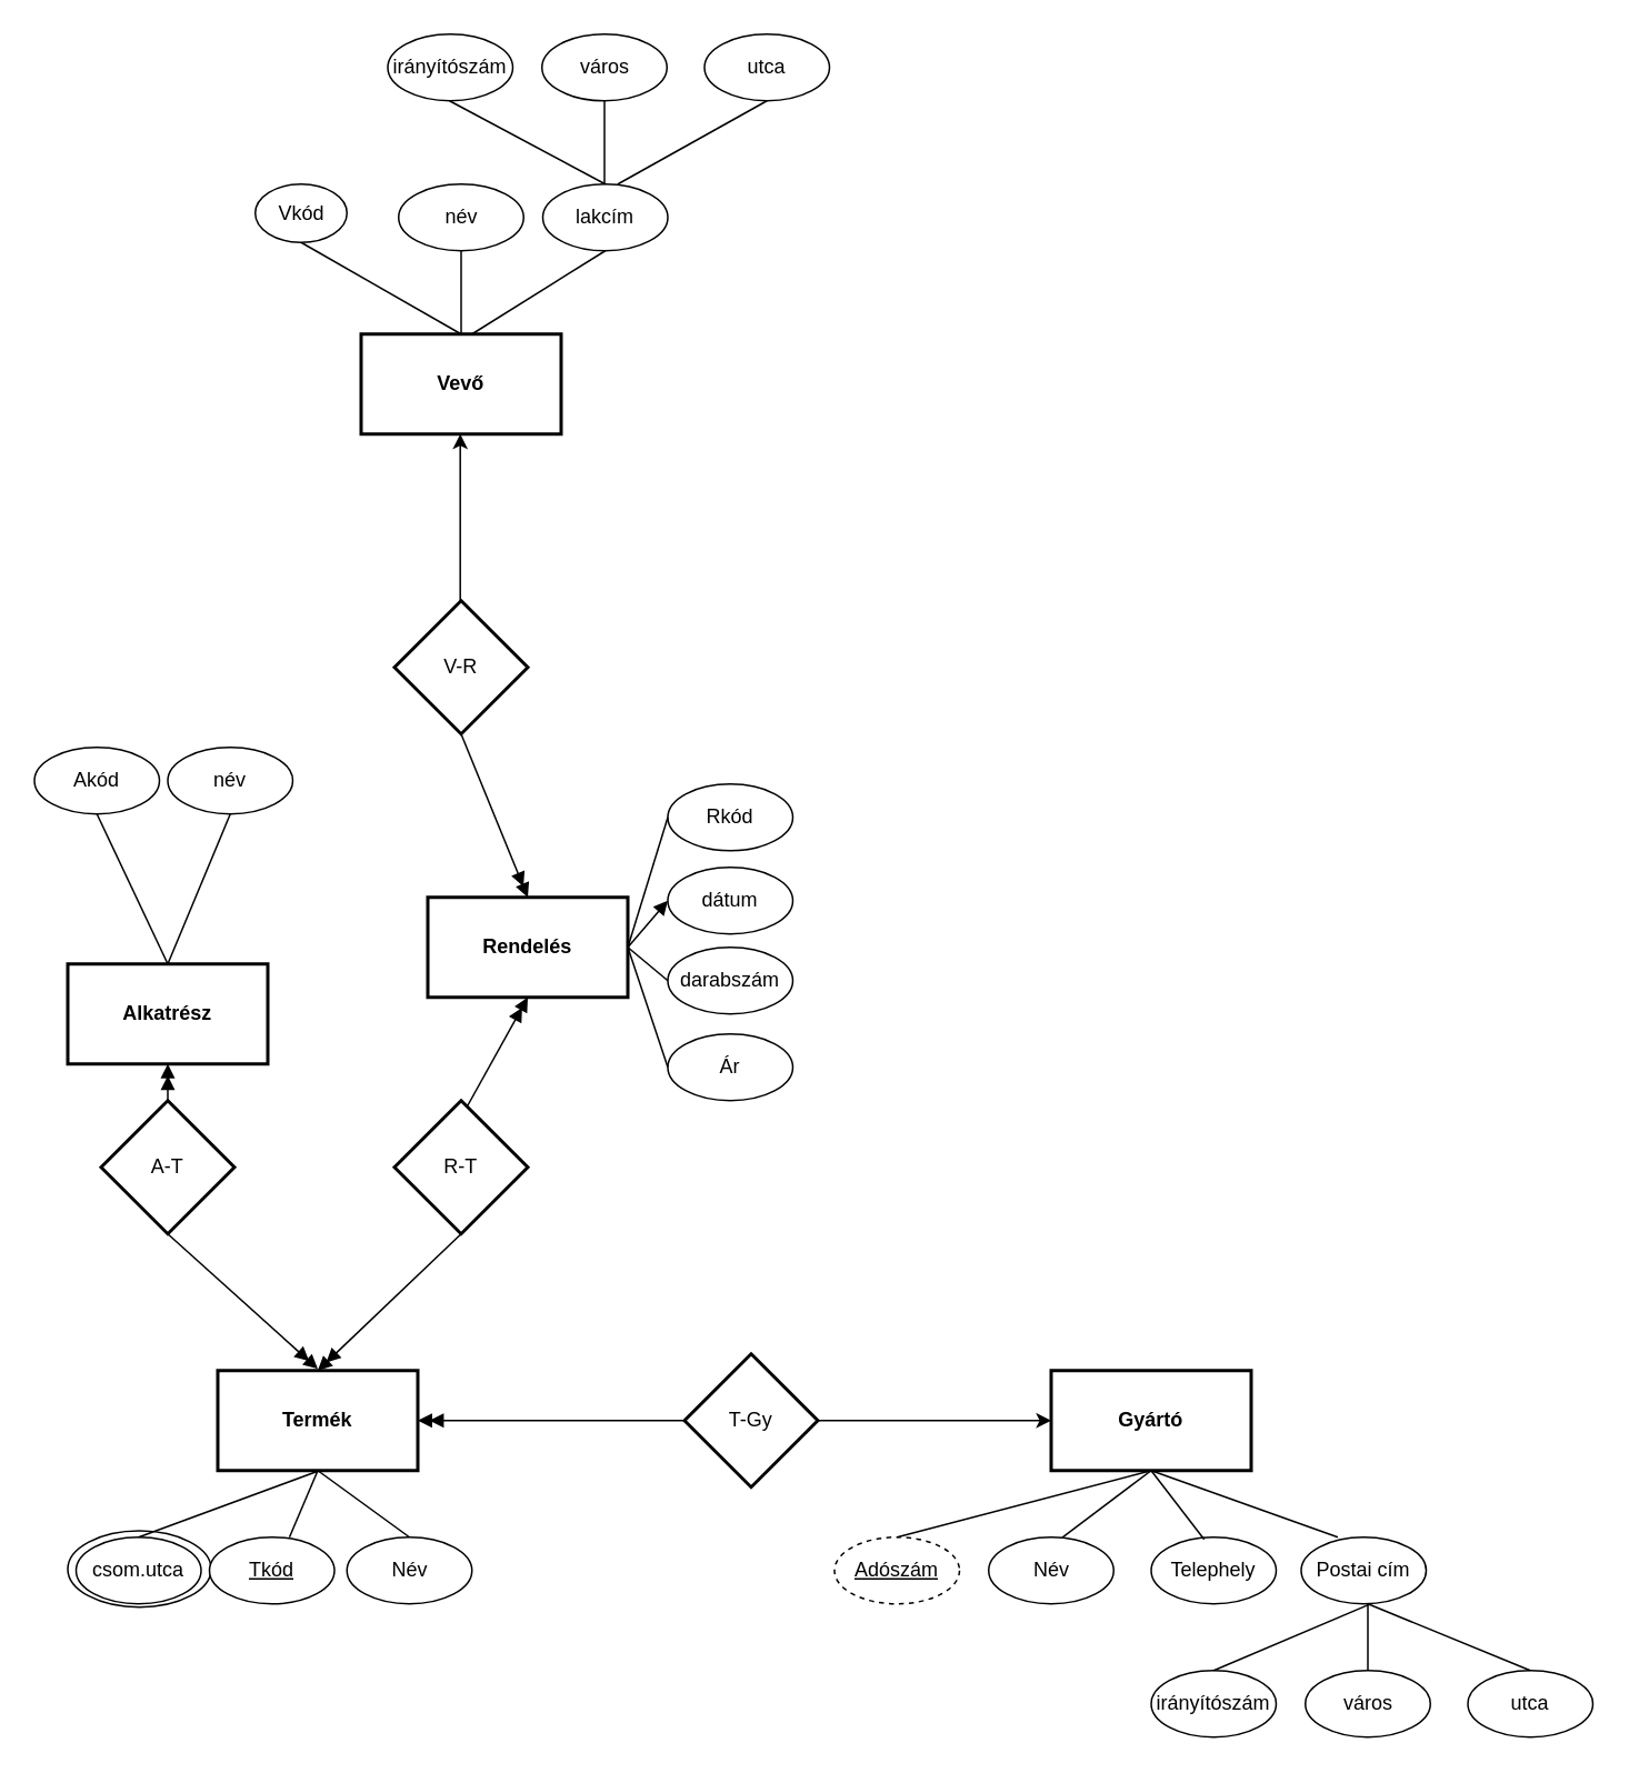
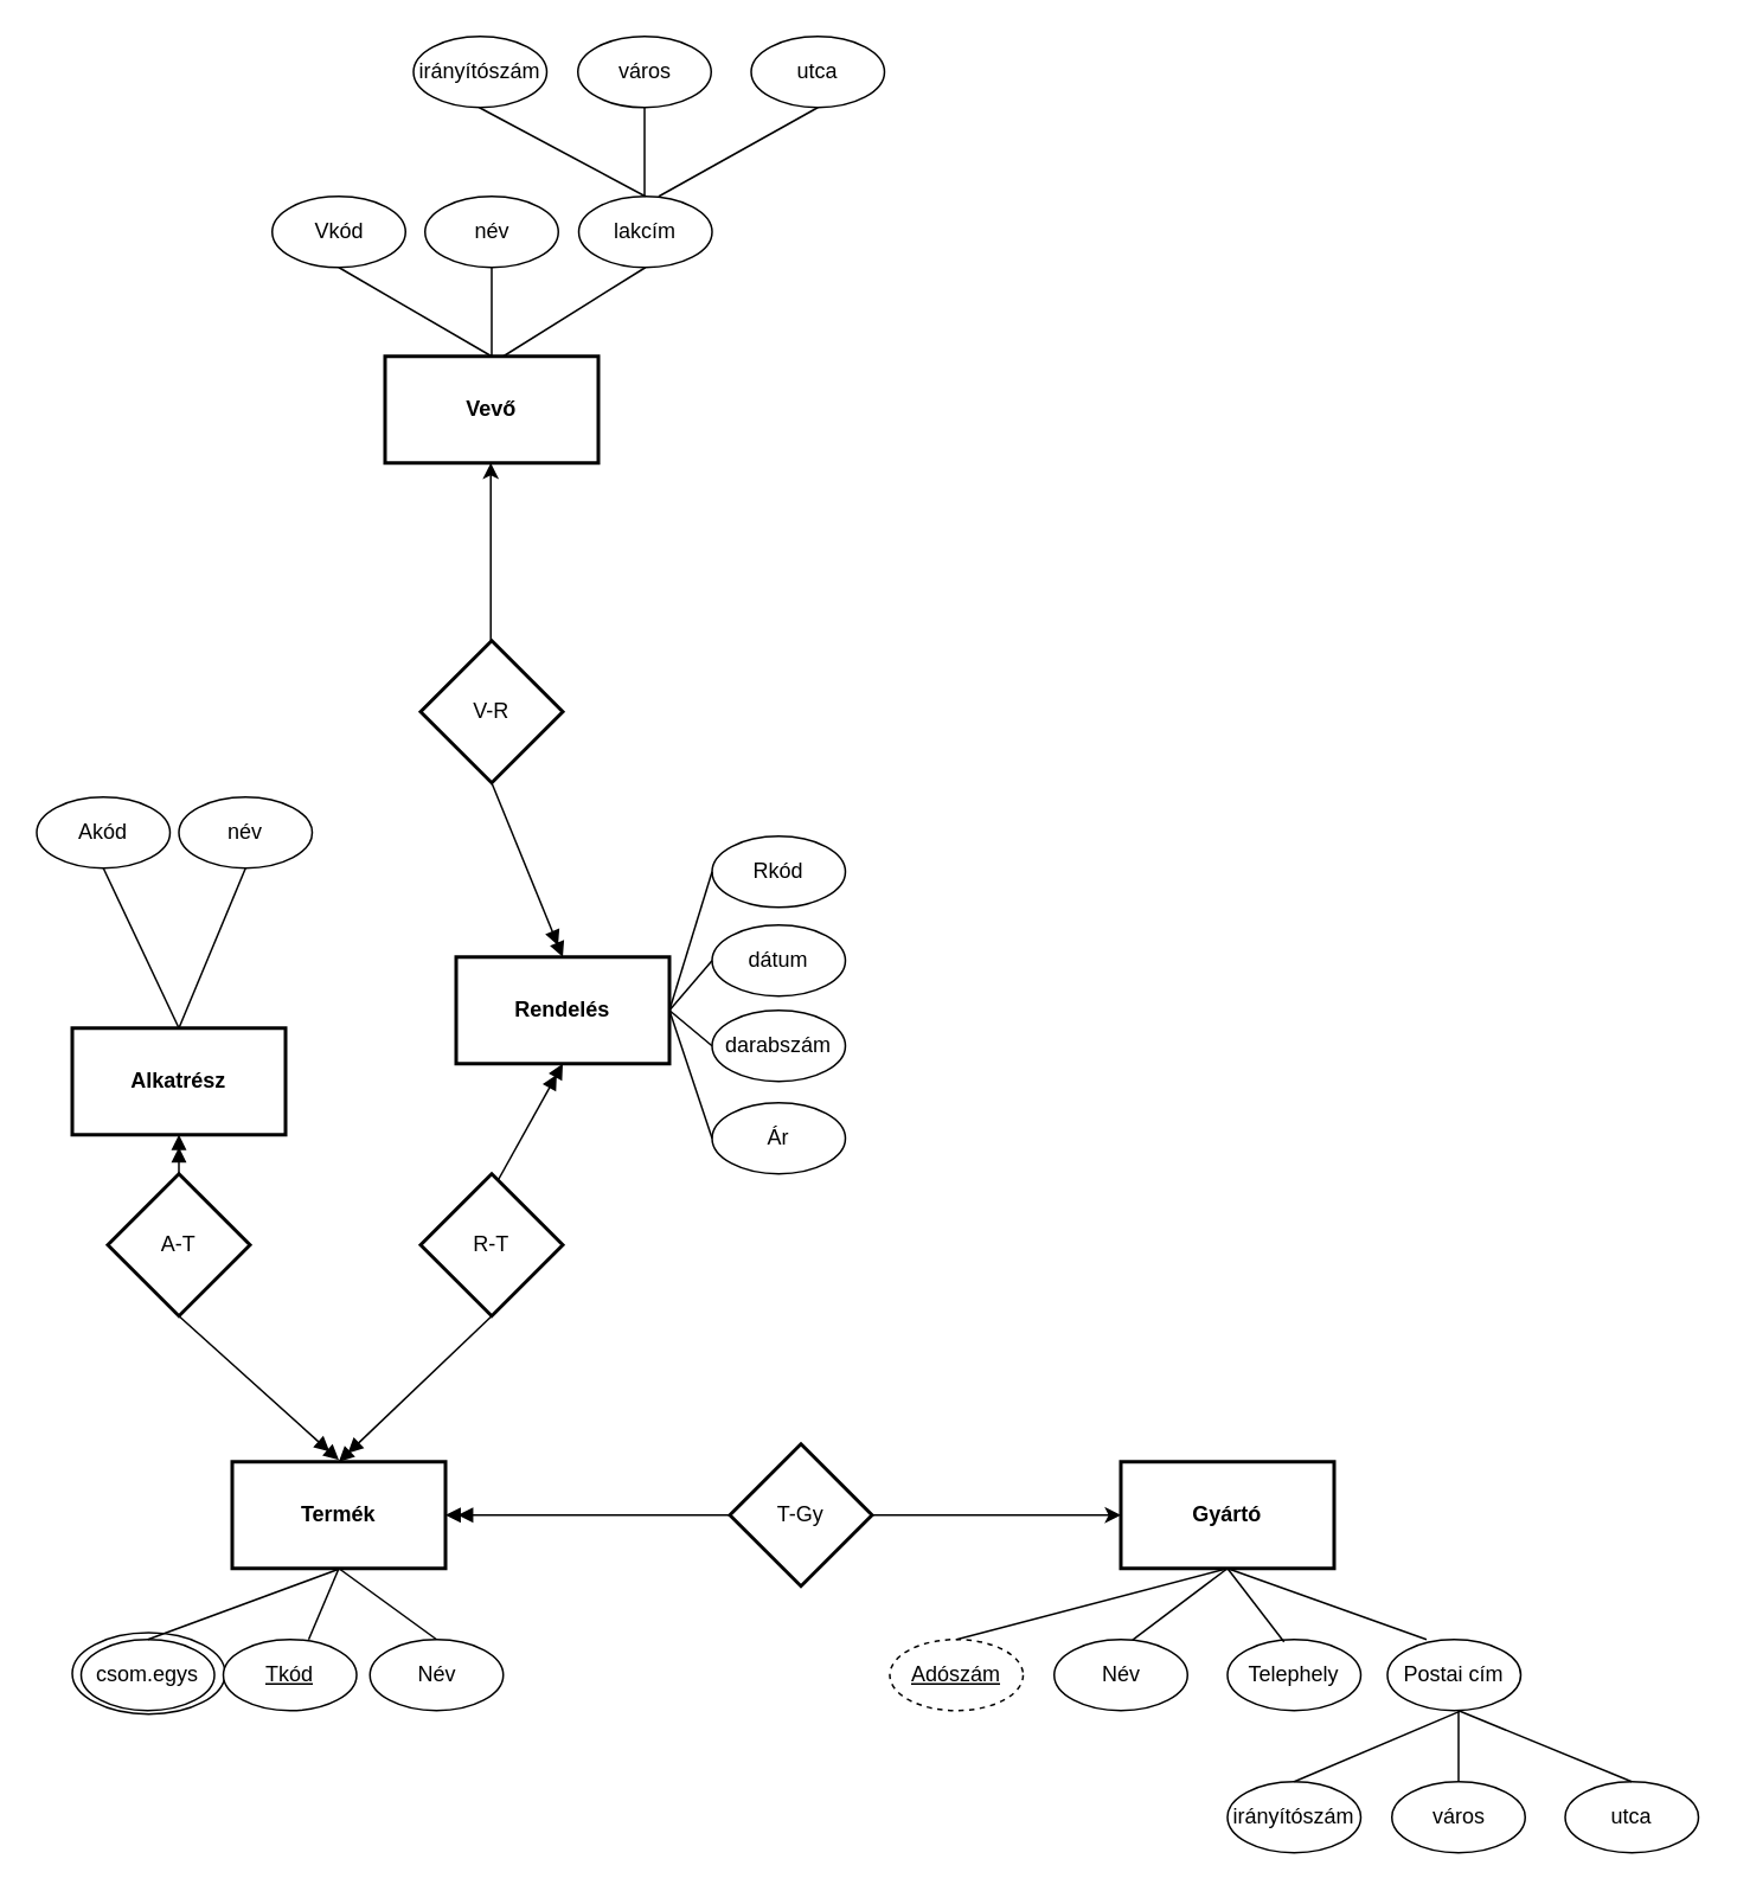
- <mxCell id="59" value="Vkód" style="ellipse;whiteSpace=wrap;html=1;" vertex="1" parent="1"><mxGeometry x="152.5" y="110" width="55" height="35" as="geometry" /></mxCell>
+ <mxCell id="59" value="Vkód" style="ellipse;whiteSpace=wrap;html=1;" vertex="1" parent="1"><mxGeometry x="152.5" y="110" width="75" height="40" as="geometry" /></mxCell>
- <mxCell id="43" value="" style="endArrow=block;html=1;rounded=0;entryX=0;entryY=0.5;entryDx=0;entryDy=0;exitX=1;exitY=0.5;exitDx=0;exitDy=0;" edge="1" parent="1" source="39" target="41"><mxGeometry width="50" height="50" relative="1" as="geometry"><mxPoint x="296" y="548" as="sourcePoint" /><mxPoint x="254" y="498" as="targetPoint" /></mxGeometry></mxCell>
+ <mxCell id="43" value="" style="endArrow=none;html=1;rounded=0;entryX=0;entryY=0.5;entryDx=0;entryDy=0;exitX=1;exitY=0.5;exitDx=0;exitDy=0;" edge="1" parent="1" source="39" target="41"><mxGeometry width="50" height="50" relative="1" as="geometry"><mxPoint x="296" y="548" as="sourcePoint" /><mxPoint x="254" y="498" as="targetPoint" /></mxGeometry></mxCell>
- <mxCell id="5" value="csom.utca" style="ellipse;whiteSpace=wrap;html=1;" parent="1" vertex="1"><mxGeometry x="45" y="922" width="75" height="40" as="geometry" /></mxCell>
+ <mxCell id="5" value="csom.egys" style="ellipse;whiteSpace=wrap;html=1;" parent="1" vertex="1"><mxGeometry x="45" y="922" width="75" height="40" as="geometry" /></mxCell>
